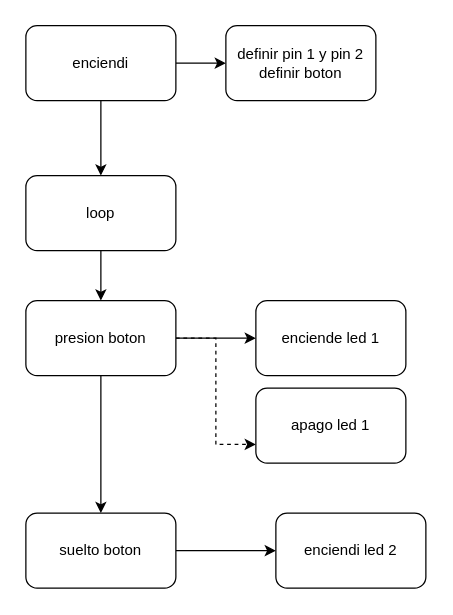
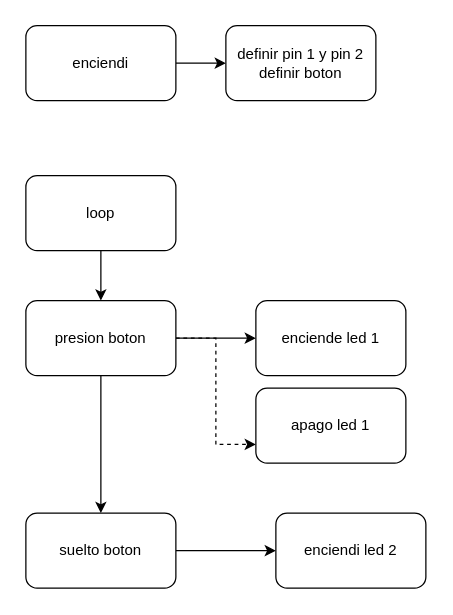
- <mxCell id="3" style="edgeStyle=orthogonalEdgeStyle;rounded=0;orthogonalLoop=1;jettySize=auto;html=1;" edge="1" parent="1" source="4" target="6"><mxGeometry relative="1" as="geometry" /></mxCell>
